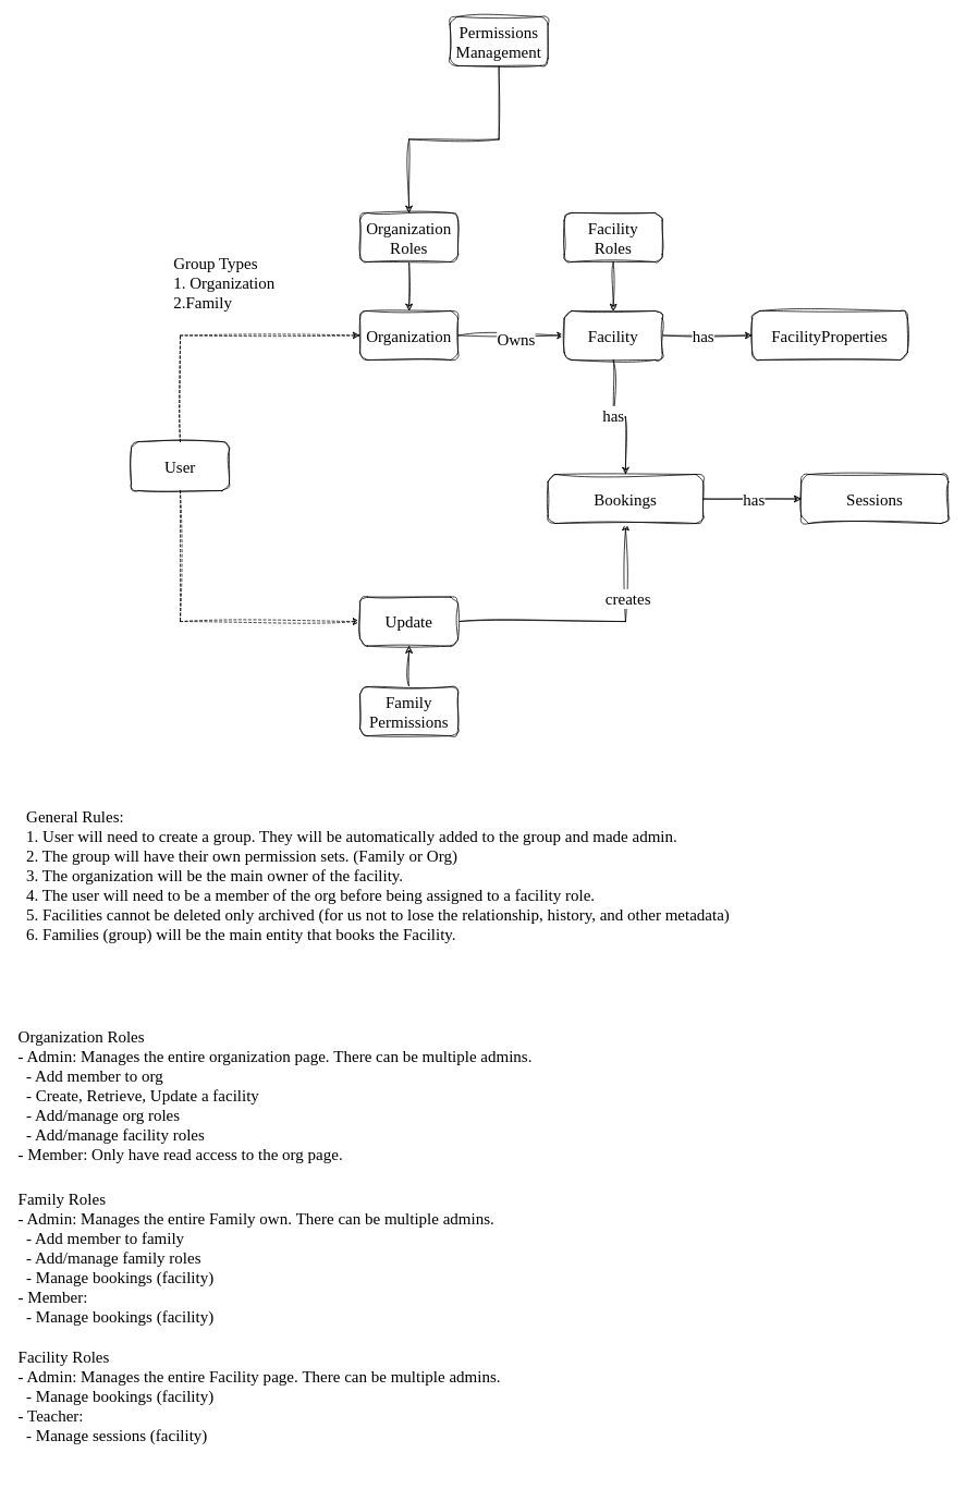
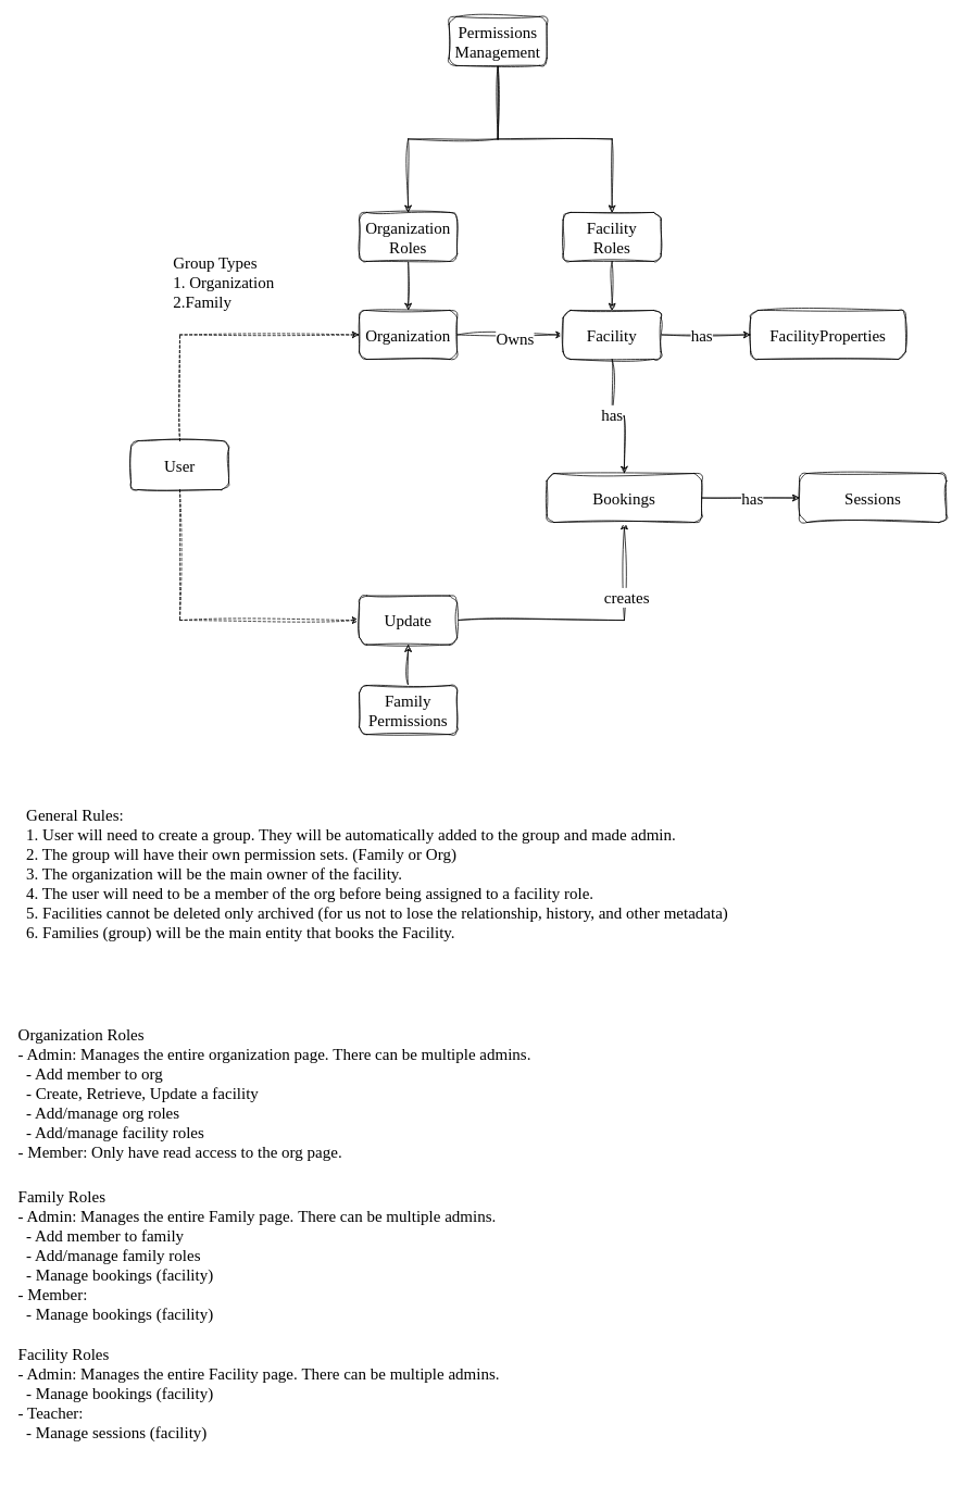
+ <mxCell id="33" style="edgeStyle=orthogonalEdgeStyle;rounded=0;sketch=1;hachureGap=4;jiggle=2;curveFitting=1;orthogonalLoop=1;jettySize=auto;html=1;fontFamily=Architects Daughter;fontSource=https%3A%2F%2Ffonts.googleapis.com%2Fcss%3Ffamily%3DArchitects%2BDaughter;fontSize=16;exitX=0.5;exitY=1;exitDx=0;exitDy=0;" parent="1" source="34" target="17" edge="1"><mxGeometry relative="1" as="geometry" /></mxCell>
- <mxCell id="26" value="Family Roles&lt;br&gt;&lt;div style=&quot;&quot;&gt;- Admin: Manages the entire Family own.&lt;span style=&quot;background-color: initial;&quot;&gt;&amp;nbsp;There can be multiple admins.&lt;/span&gt;&lt;/div&gt;&lt;div style=&quot;&quot;&gt;&lt;span style=&quot;background-color: initial;&quot;&gt;&amp;nbsp; - Add member to family&lt;/span&gt;&lt;/div&gt;&lt;div style=&quot;&quot;&gt;&lt;span style=&quot;background-color: initial;&quot;&gt;&amp;nbsp; - Add/manage family roles&lt;/span&gt;&lt;/div&gt;&lt;div style=&quot;&quot;&gt;&lt;span style=&quot;background-color: initial;&quot;&gt;&amp;nbsp; - Manage bookings (facility)&lt;/span&gt;&lt;span style=&quot;background-color: initial;&quot;&gt;&amp;nbsp;&lt;/span&gt;&lt;/div&gt;&lt;div style=&quot;&quot;&gt;- Member:&lt;/div&gt;&lt;div style=&quot;&quot;&gt;&amp;nbsp; - Manage bookings (facility)&amp;nbsp;&lt;/div&gt;&lt;div&gt;&lt;span style=&quot;background-color: initial;&quot;&gt;&lt;br&gt;&lt;/span&gt;&lt;/div&gt;" style="text;html=1;strokeColor=none;fillColor=none;align=left;verticalAlign=middle;whiteSpace=wrap;rounded=0;fontSize=20;fontFamily=Architects Daughter;" parent="1" vertex="1"><mxGeometry x="20" y="1470" width="850" height="160" as="geometry" /></mxCell>
+ <mxCell id="26" value="Family Roles&lt;br&gt;&lt;div style=&quot;&quot;&gt;- Admin: Manages the entire Family page.&lt;span style=&quot;background-color: initial;&quot;&gt;&amp;nbsp;There can be multiple admins.&lt;/span&gt;&lt;/div&gt;&lt;div style=&quot;&quot;&gt;&lt;span style=&quot;background-color: initial;&quot;&gt;&amp;nbsp; - Add member to family&lt;/span&gt;&lt;/div&gt;&lt;div style=&quot;&quot;&gt;&lt;span style=&quot;background-color: initial;&quot;&gt;&amp;nbsp; - Add/manage family roles&lt;/span&gt;&lt;/div&gt;&lt;div style=&quot;&quot;&gt;&lt;span style=&quot;background-color: initial;&quot;&gt;&amp;nbsp; - Manage bookings (facility)&lt;/span&gt;&lt;span style=&quot;background-color: initial;&quot;&gt;&amp;nbsp;&lt;/span&gt;&lt;/div&gt;&lt;div style=&quot;&quot;&gt;- Member:&lt;/div&gt;&lt;div style=&quot;&quot;&gt;&amp;nbsp; - Manage bookings (facility)&amp;nbsp;&lt;/div&gt;&lt;div&gt;&lt;span style=&quot;background-color: initial;&quot;&gt;&lt;br&gt;&lt;/span&gt;&lt;/div&gt;" style="text;html=1;strokeColor=none;fillColor=none;align=left;verticalAlign=middle;whiteSpace=wrap;rounded=0;fontSize=20;fontFamily=Architects Daughter;" parent="1" vertex="1"><mxGeometry x="20" y="1470" width="850" height="160" as="geometry" /></mxCell>
